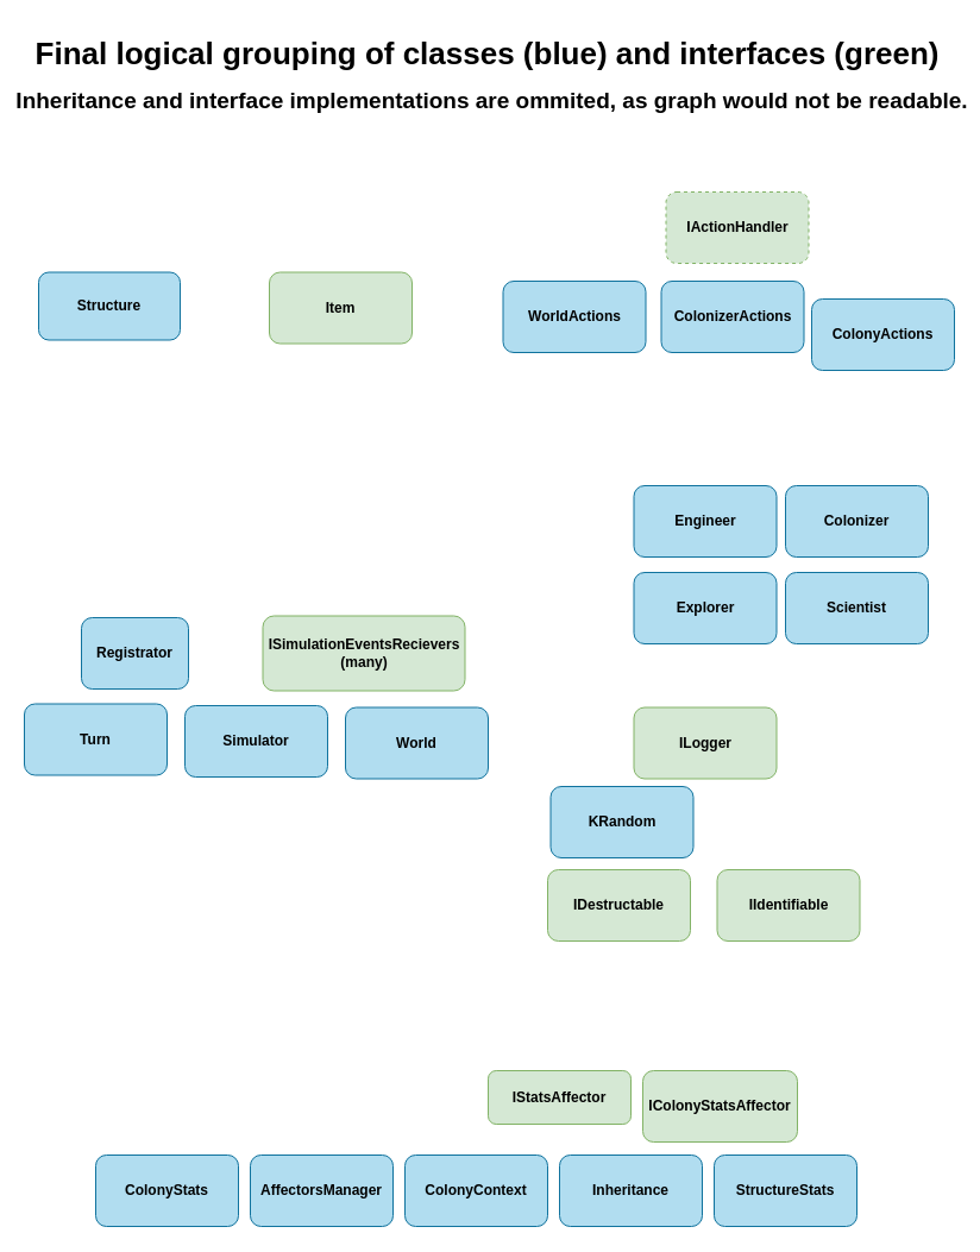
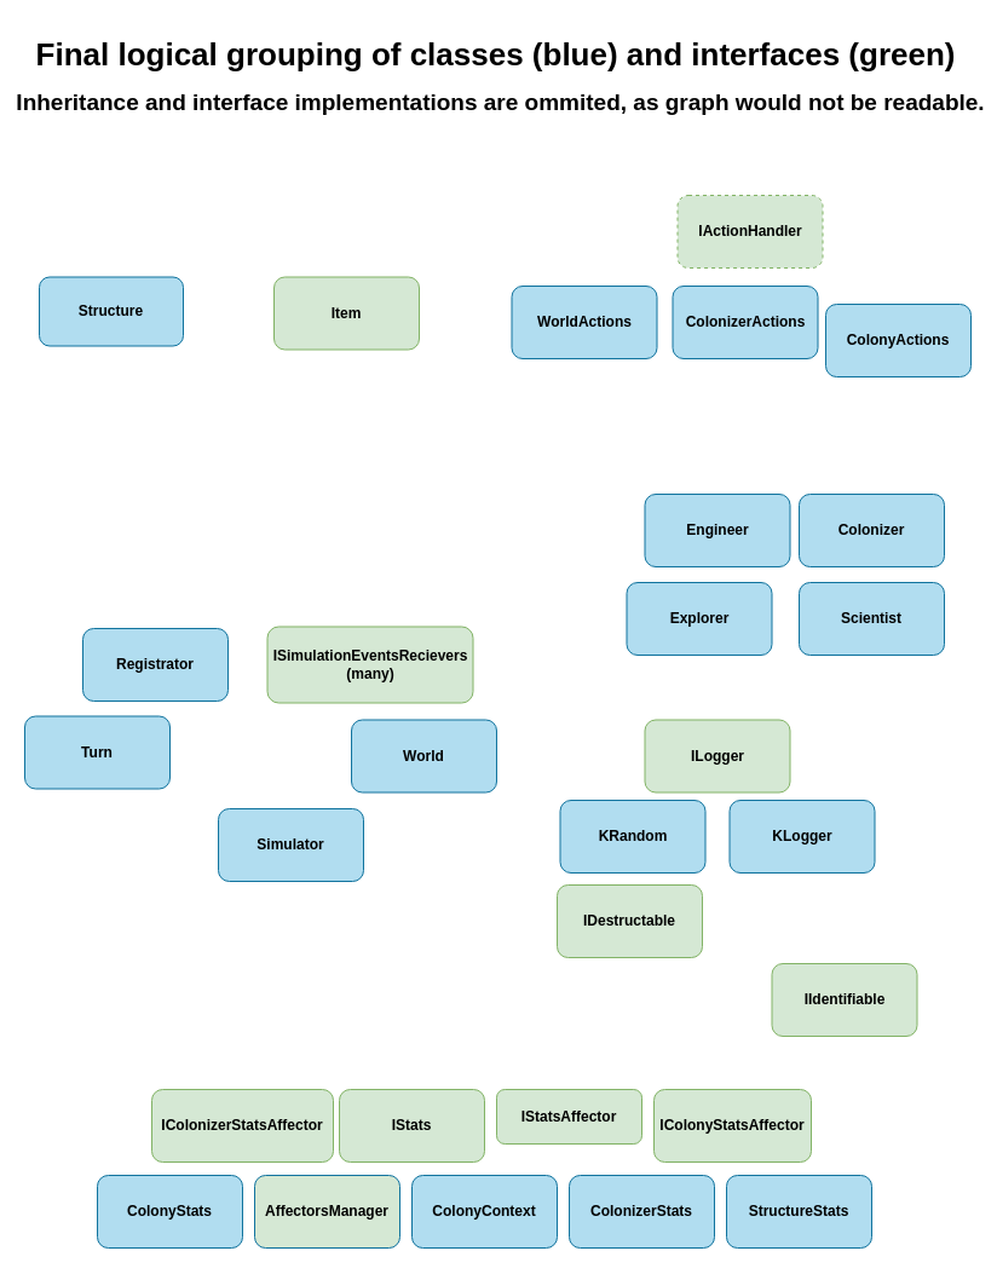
- <mxCell id="10" value="Explorer" style="rounded=1;whiteSpace=wrap;html=1;fillColor=#b1ddf0;strokeColor=#10739e;fontStyle=1;" parent="1" vertex="1"><mxGeometry x="532.5" y="481" width="120" height="60" as="geometry" /></mxCell>
+ <mxCell id="10" value="Explorer" style="rounded=1;whiteSpace=wrap;html=1;fillColor=#b1ddf0;strokeColor=#10739e;fontStyle=1;" parent="1" vertex="1"><mxGeometry x="517.5" y="481" width="120" height="60" as="geometry" /></mxCell>
- <mxCell id="30" value="Registrator" style="rounded=1;whiteSpace=wrap;html=1;fillColor=#b1ddf0;strokeColor=#10739e;fontStyle=1;" parent="1" vertex="1"><mxGeometry x="68" y="519" width="90" height="60" as="geometry" /></mxCell>
+ <mxCell id="30" value="Registrator" style="rounded=1;whiteSpace=wrap;html=1;fillColor=#b1ddf0;strokeColor=#10739e;fontStyle=1;" parent="1" vertex="1"><mxGeometry x="68" y="519" width="120" height="60" as="geometry" /></mxCell>
- <mxCell id="29" value="Simulator" style="rounded=1;whiteSpace=wrap;html=1;fillColor=#b1ddf0;strokeColor=#10739e;fontStyle=1;" parent="1" vertex="1"><mxGeometry x="155" y="593" width="120" height="60" as="geometry" /></mxCell>
+ <mxCell id="29" value="Simulator" style="rounded=1;whiteSpace=wrap;html=1;fillColor=#b1ddf0;strokeColor=#10739e;fontStyle=1;" parent="1" vertex="1"><mxGeometry x="180" y="668" width="120" height="60" as="geometry" /></mxCell>
+ <mxCell id="8" value="KLogger" style="rounded=1;whiteSpace=wrap;html=1;fillColor=#b1ddf0;strokeColor=#10739e;fontStyle=1;" parent="1" vertex="1"><mxGeometry x="602.5" y="661" width="120" height="60" as="geometry" /></mxCell>
- <mxCell id="4" value="IIdentifiable" style="rounded=1;whiteSpace=wrap;html=1;fillColor=#d5e8d4;strokeColor=#82b366;fontStyle=1" parent="1" vertex="1"><mxGeometry x="602.5" y="731" width="120" height="60" as="geometry" /></mxCell>
+ <mxCell id="4" value="IIdentifiable" style="rounded=1;whiteSpace=wrap;html=1;fillColor=#d5e8d4;strokeColor=#82b366;fontStyle=1" parent="1" vertex="1"><mxGeometry x="637.5" y="796" width="120" height="60" as="geometry" /></mxCell>
+ <mxCell id="16" value="IColonizerStatsAffector" style="rounded=1;whiteSpace=wrap;html=1;fillColor=#d5e8d4;strokeColor=#82b366;fontStyle=1" parent="1" vertex="1"><mxGeometry x="125" y="900" width="150" height="60" as="geometry" /></mxCell>
+ <mxCell id="13" value="IStats" style="rounded=1;whiteSpace=wrap;html=1;fillColor=#d5e8d4;strokeColor=#82b366;fontStyle=1" parent="1" vertex="1"><mxGeometry x="280" y="900" width="120" height="60" as="geometry" /></mxCell>
- <mxCell id="19" value="AffectorsManager" style="rounded=1;whiteSpace=wrap;html=1;fillColor=#b1ddf0;strokeColor=#10739e;fontStyle=1;" parent="1" vertex="1"><mxGeometry x="210" y="971" width="120" height="60" as="geometry" /></mxCell>
+ <mxCell id="19" value="AffectorsManager" style="rounded=1;whiteSpace=wrap;html=1;fillColor=#d5e8d4;strokeColor=#10739e;fontStyle=1;" parent="1" vertex="1"><mxGeometry x="210" y="971" width="120" height="60" as="geometry" /></mxCell>
- <mxCell id="21" value="Inheritance" style="rounded=1;whiteSpace=wrap;html=1;fillColor=#b1ddf0;strokeColor=#10739e;fontStyle=1;" parent="1" vertex="1"><mxGeometry x="470" y="971" width="120" height="60" as="geometry" /></mxCell>
+ <mxCell id="21" value="ColonizerStats" style="rounded=1;whiteSpace=wrap;html=1;fillColor=#b1ddf0;strokeColor=#10739e;fontStyle=1;" parent="1" vertex="1"><mxGeometry x="470" y="971" width="120" height="60" as="geometry" /></mxCell>
